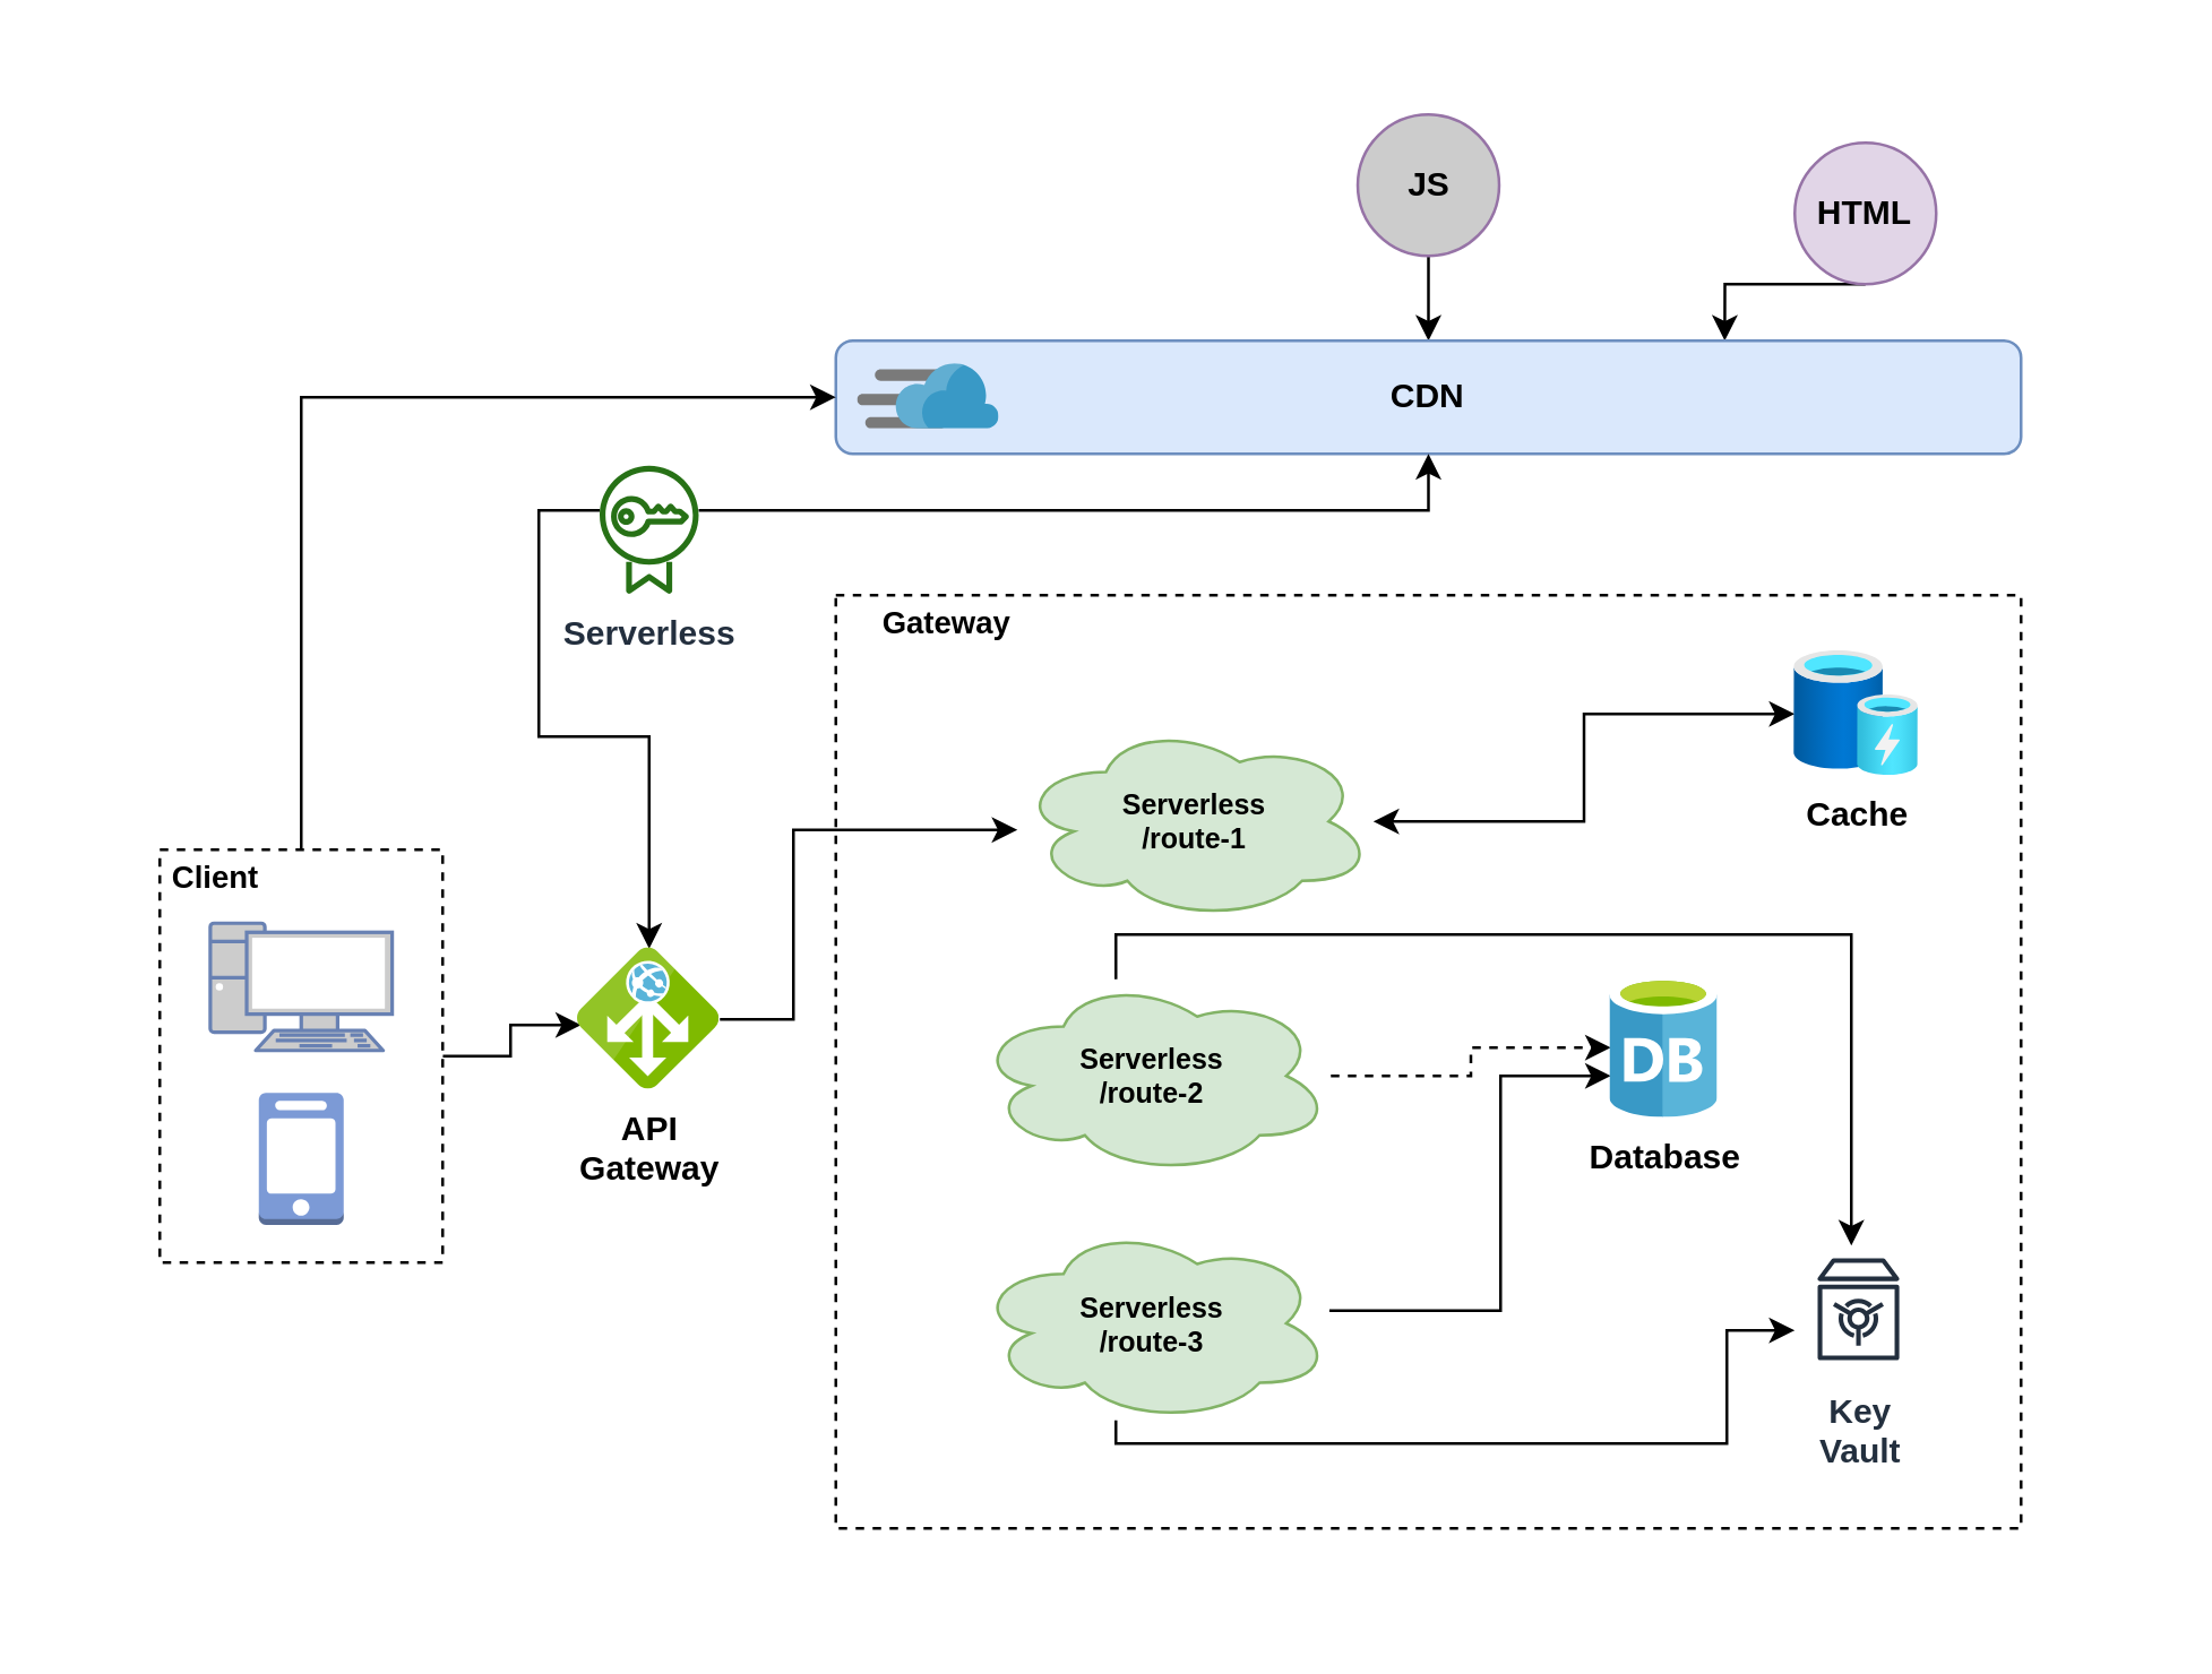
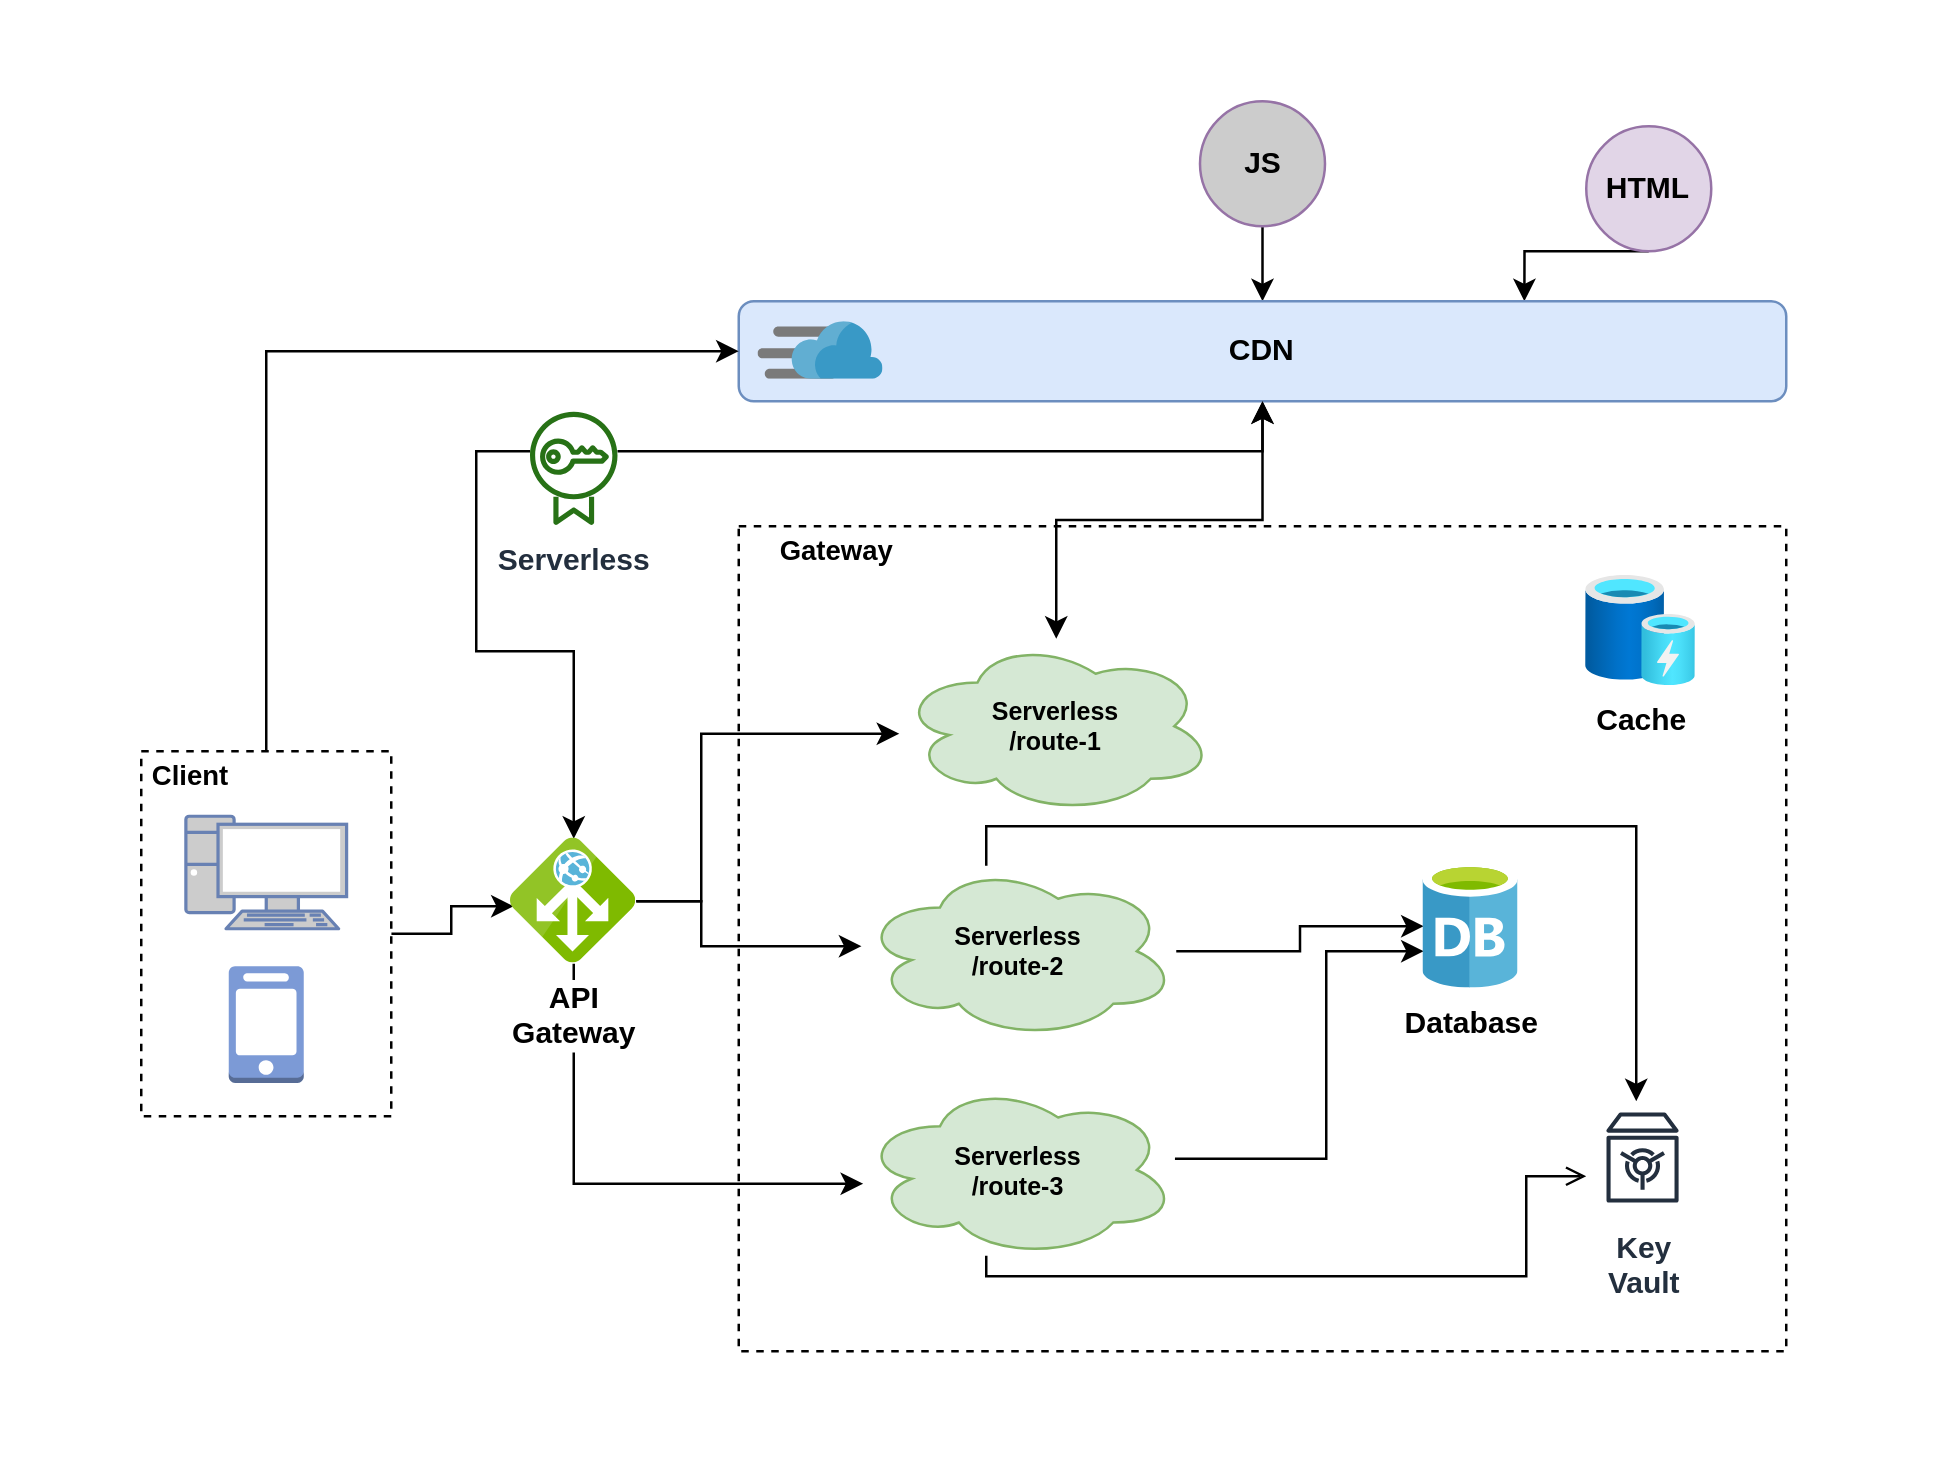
- <mxCell id="18" style="edgeStyle=orthogonalEdgeStyle;rounded=0;orthogonalLoop=1;jettySize=auto;html=1;startArrow=classic;startFill=1;" parent="1" source="19" target="27" edge="1"><mxGeometry relative="1" as="geometry" /></mxCell>
+ <mxCell id="18" style="edgeStyle=orthogonalEdgeStyle;rounded=0;orthogonalLoop=1;jettySize=auto;html=1;startArrow=classic;startFill=1;" parent="1" source="19" target="12" edge="1"><mxGeometry relative="1" as="geometry" /></mxCell>
- <mxCell id="20" style="edgeStyle=orthogonalEdgeStyle;rounded=0;orthogonalLoop=1;jettySize=auto;html=1;dashed=1;" parent="1" source="22" target="26" edge="1"><mxGeometry relative="1" as="geometry" /></mxCell>
+ <mxCell id="20" style="edgeStyle=orthogonalEdgeStyle;rounded=0;orthogonalLoop=1;jettySize=auto;html=1;" parent="1" source="22" target="26" edge="1"><mxGeometry relative="1" as="geometry" /></mxCell>
+ <mxCell id="15" style="edgeStyle=orthogonalEdgeStyle;rounded=0;orthogonalLoop=1;jettySize=auto;html=1;" parent="1" source="17" target="22" edge="1"><mxGeometry relative="1" as="geometry"><Array as="points"><mxPoint x="280" y="360" /><mxPoint x="280" y="378" /></Array></mxGeometry></mxCell>
- <mxCell id="24" style="edgeStyle=orthogonalEdgeStyle;rounded=0;orthogonalLoop=1;jettySize=auto;html=1;" parent="1" source="25" target="28" edge="1"><mxGeometry relative="1" as="geometry"><Array as="points"><mxPoint x="394" y="510" /><mxPoint x="610" y="510" /><mxPoint x="610" y="470" /></Array></mxGeometry></mxCell>
+ <mxCell id="24" style="edgeStyle=orthogonalEdgeStyle;rounded=0;orthogonalLoop=1;jettySize=auto;html=1;endArrow=open;" parent="1" source="25" target="28" edge="1"><mxGeometry relative="1" as="geometry"><Array as="points"><mxPoint x="394" y="510" /><mxPoint x="610" y="510" /><mxPoint x="610" y="470" /></Array></mxGeometry></mxCell>
+ <mxCell id="16" style="edgeStyle=orthogonalEdgeStyle;rounded=0;orthogonalLoop=1;jettySize=auto;html=1;" parent="1" source="17" target="25" edge="1"><mxGeometry relative="1" as="geometry"><Array as="points"><mxPoint x="229" y="473" /></Array></mxGeometry></mxCell>
